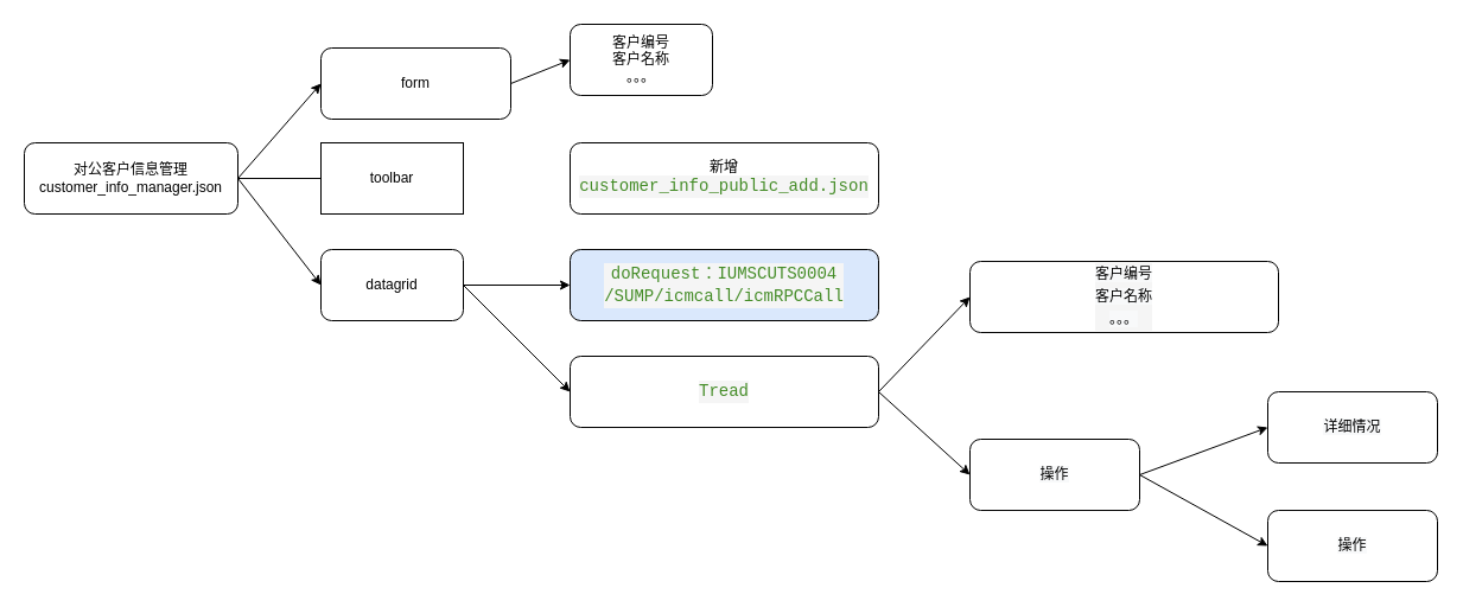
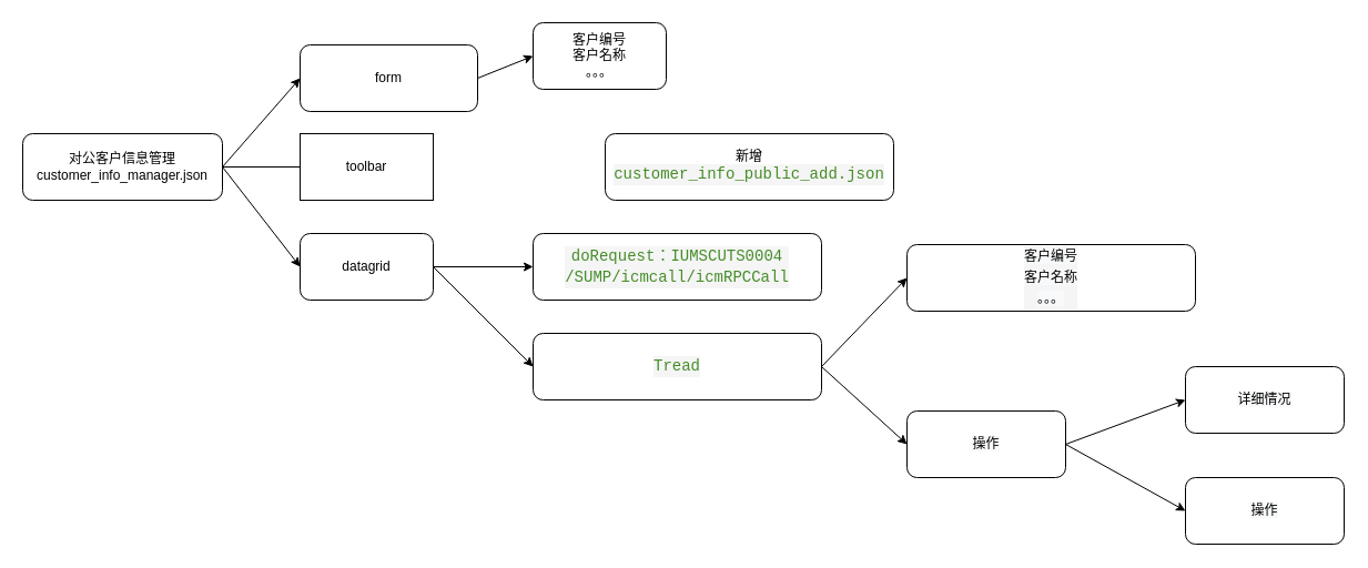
- <mxCell id="7" value="新增&lt;br&gt;&lt;div style=&quot;color: rgb(51 , 51 , 51) ; background-color: rgb(245 , 245 , 245) ; font-family: &amp;#34;consolas&amp;#34; , &amp;#34;courier new&amp;#34; , monospace ; font-size: 14px ; line-height: 19px&quot;&gt;&lt;span style=&quot;color: #448c27&quot;&gt;customer_info_public_add.json&lt;/span&gt;&lt;/div&gt;" style="rounded=1;whiteSpace=wrap;html=1;" parent="1" vertex="1"><mxGeometry x="480" y="120" width="260" height="60" as="geometry" /></mxCell>
+ <mxCell id="7" value="新增&lt;br&gt;&lt;div style=&quot;color: rgb(51 , 51 , 51) ; background-color: rgb(245 , 245 , 245) ; font-family: &amp;#34;consolas&amp;#34; , &amp;#34;courier new&amp;#34; , monospace ; font-size: 14px ; line-height: 19px&quot;&gt;&lt;span style=&quot;color: #448c27&quot;&gt;customer_info_public_add.json&lt;/span&gt;&lt;/div&gt;" style="rounded=1;whiteSpace=wrap;html=1;" parent="1" vertex="1"><mxGeometry x="545" y="120" width="260" height="60" as="geometry" /></mxCell>
- <mxCell id="12" value="&lt;div style=&quot;color: rgb(51 , 51 , 51) ; background-color: rgb(245 , 245 , 245) ; font-family: &amp;#34;consolas&amp;#34; , &amp;#34;courier new&amp;#34; , monospace ; font-size: 14px ; line-height: 19px&quot;&gt;&lt;span style=&quot;color: #448c27&quot;&gt;doRequest：&lt;/span&gt;&lt;span style=&quot;color: rgb(68 , 140 , 39) ; font-family: &amp;#34;consolas&amp;#34; , &amp;#34;courier new&amp;#34; , monospace&quot;&gt;IUMSCUTS0004&lt;/span&gt;&lt;/div&gt;&lt;div style=&quot;color: rgb(51 , 51 , 51) ; background-color: rgb(245 , 245 , 245) ; font-family: &amp;#34;consolas&amp;#34; , &amp;#34;courier new&amp;#34; , monospace ; font-size: 14px ; line-height: 19px&quot;&gt;&lt;span style=&quot;color: #448c27&quot;&gt;/SUMP/icmcall/icmRPCCall&lt;/span&gt;&lt;/div&gt;" style="rounded=1;whiteSpace=wrap;html=1;fillColor=#dae8fc;" parent="1" vertex="1"><mxGeometry x="480" y="210" width="260" height="60" as="geometry" /></mxCell>
+ <mxCell id="12" value="&lt;div style=&quot;color: rgb(51 , 51 , 51) ; background-color: rgb(245 , 245 , 245) ; font-family: &amp;#34;consolas&amp;#34; , &amp;#34;courier new&amp;#34; , monospace ; font-size: 14px ; line-height: 19px&quot;&gt;&lt;span style=&quot;color: #448c27&quot;&gt;doRequest：&lt;/span&gt;&lt;span style=&quot;color: rgb(68 , 140 , 39) ; font-family: &amp;#34;consolas&amp;#34; , &amp;#34;courier new&amp;#34; , monospace&quot;&gt;IUMSCUTS0004&lt;/span&gt;&lt;/div&gt;&lt;div style=&quot;color: rgb(51 , 51 , 51) ; background-color: rgb(245 , 245 , 245) ; font-family: &amp;#34;consolas&amp;#34; , &amp;#34;courier new&amp;#34; , monospace ; font-size: 14px ; line-height: 19px&quot;&gt;&lt;span style=&quot;color: #448c27&quot;&gt;/SUMP/icmcall/icmRPCCall&lt;/span&gt;&lt;/div&gt;" style="rounded=1;whiteSpace=wrap;html=1;" parent="1" vertex="1"><mxGeometry x="480" y="210" width="260" height="60" as="geometry" /></mxCell>
